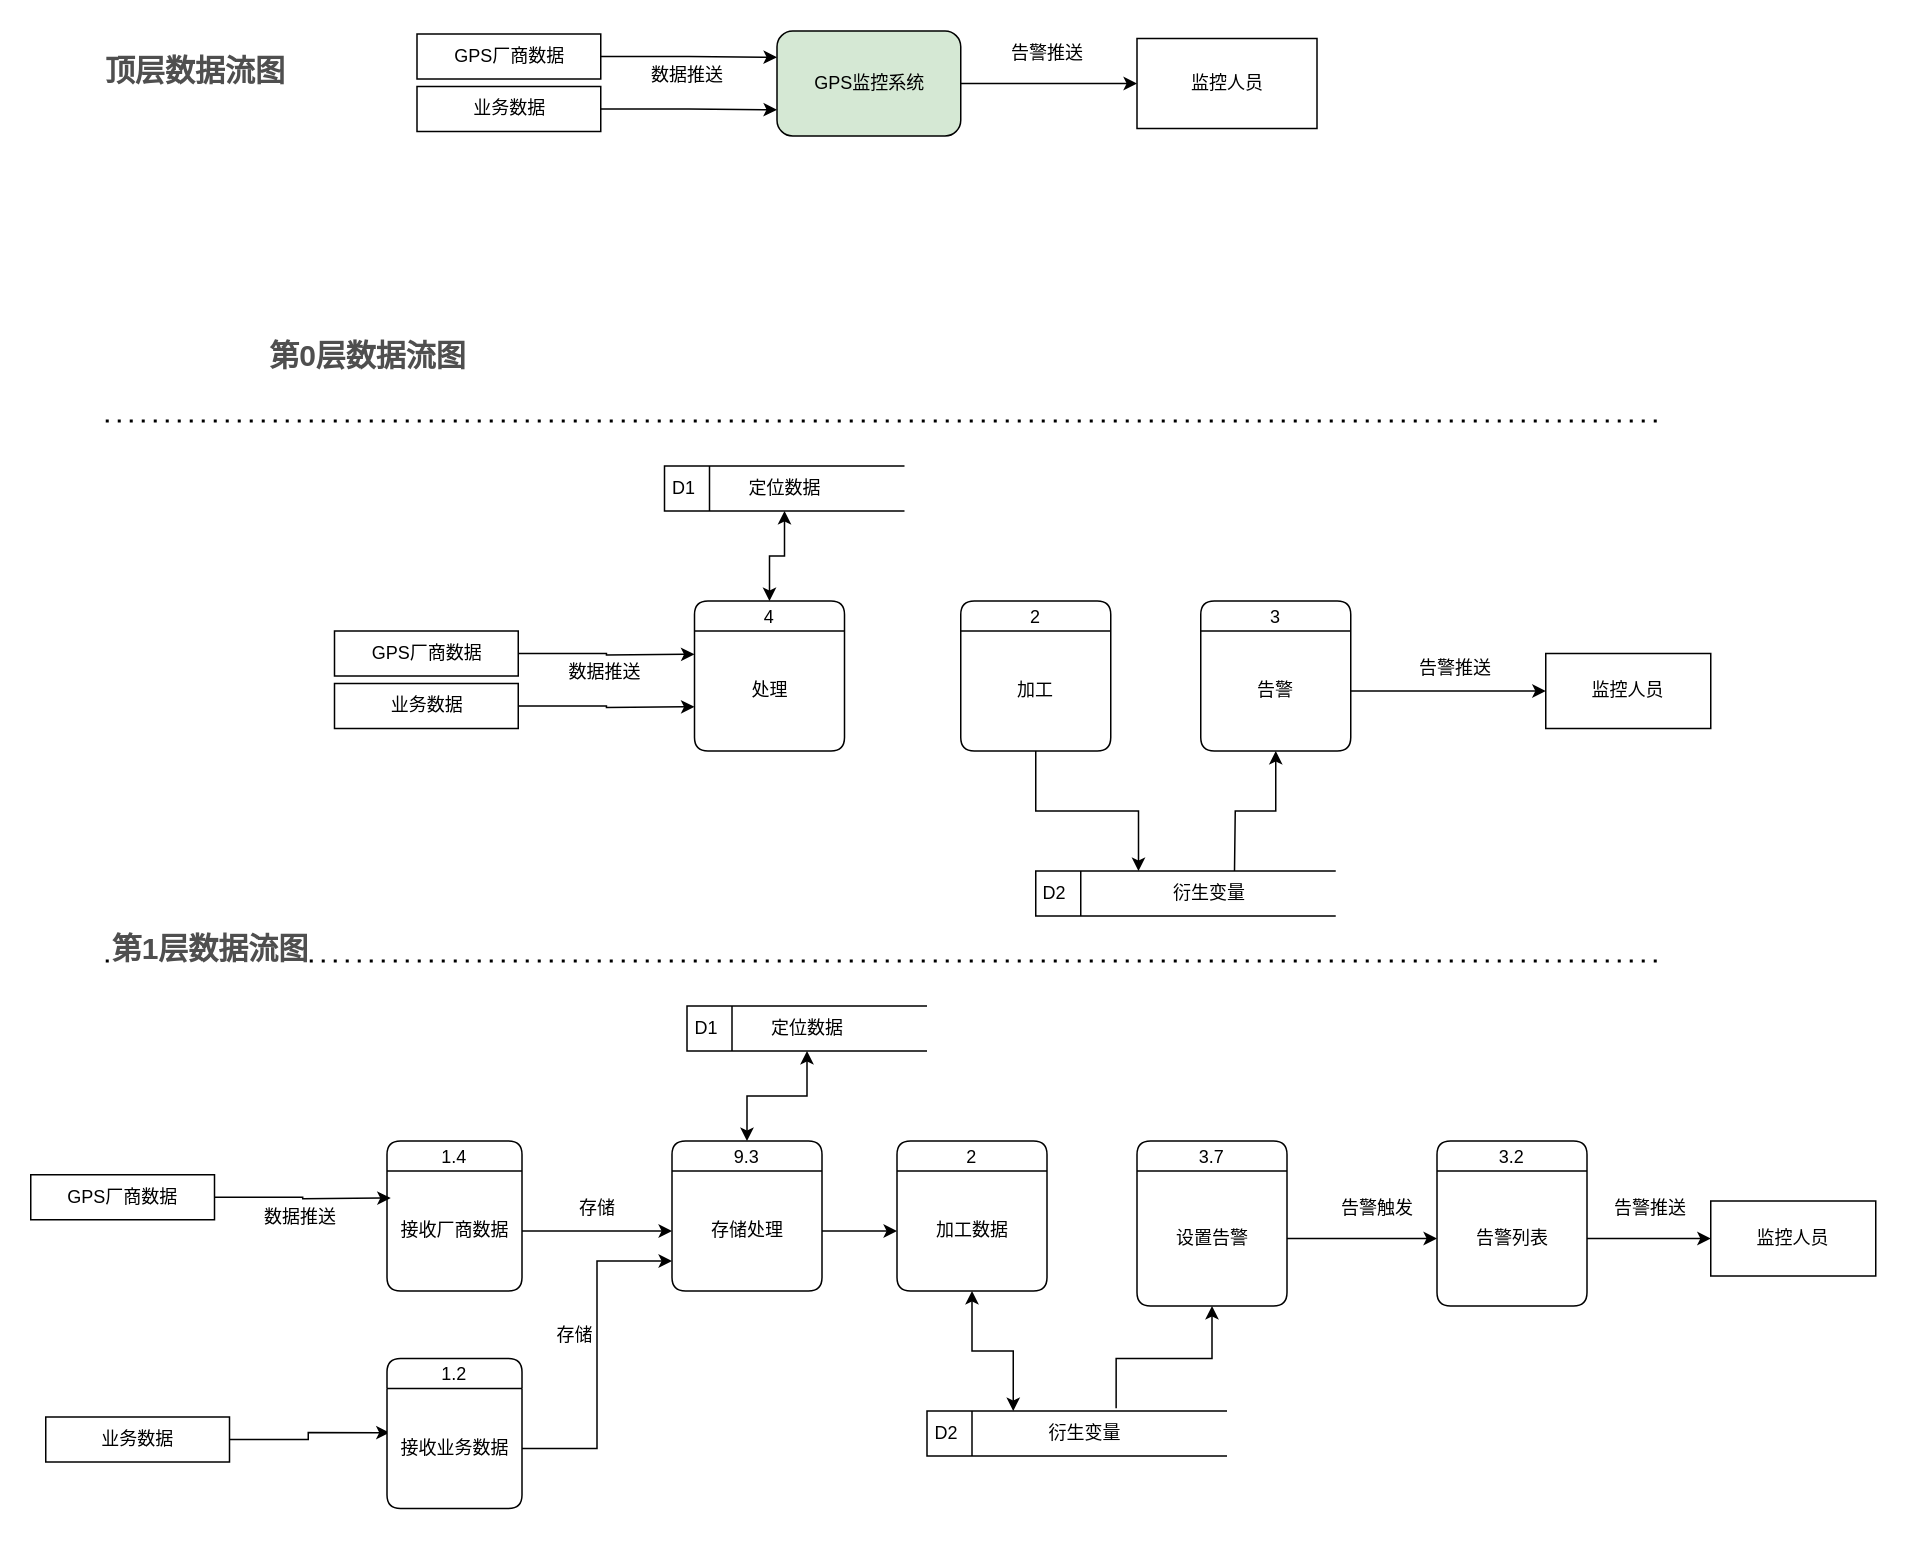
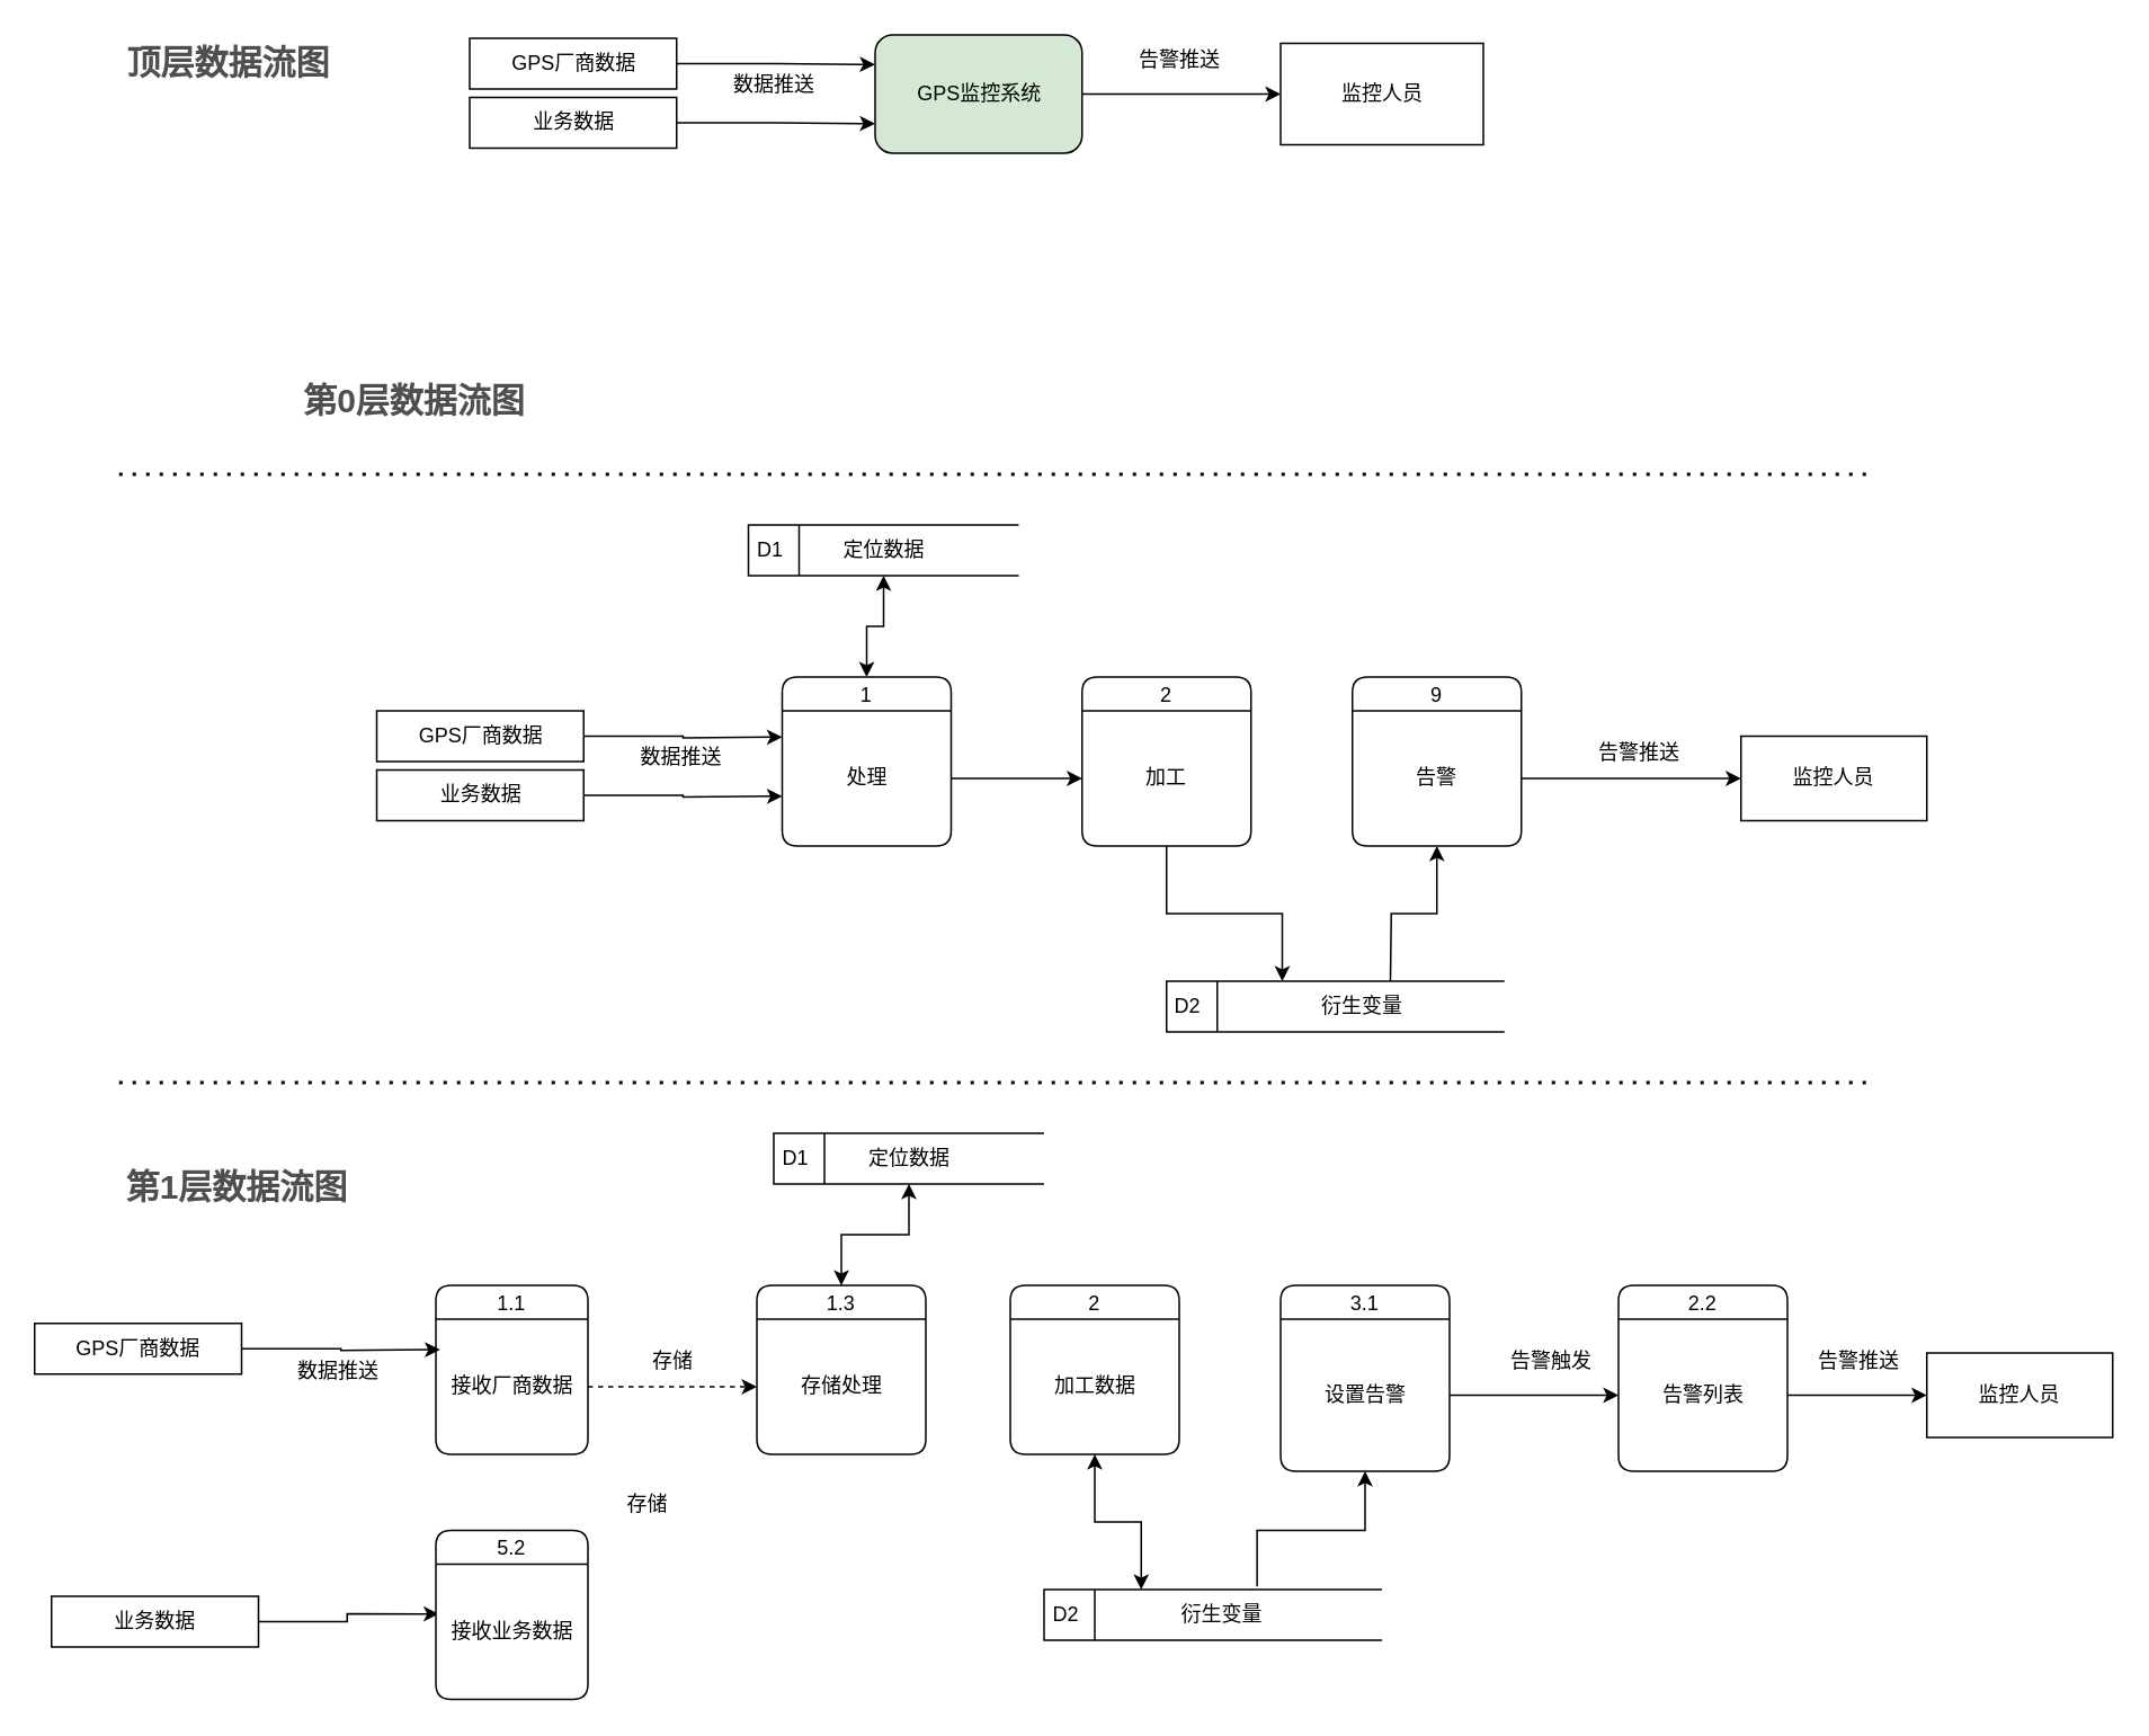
- <mxCell id="49" value="&lt;h3 style=&quot;box-sizing: border-box; outline: 0px; margin: 8px 0px 16px; padding: 0px; font-family: &amp;quot;PingFang SC&amp;quot;, &amp;quot;Microsoft YaHei&amp;quot;, SimHei, Arial, SimSun; font-size: 20px; color: rgb(79, 79, 79); line-height: 28px; overflow-wrap: break-word; font-variant-ligatures: no-common-ligatures; text-align: start; background-color: rgb(255, 255, 255);&quot;&gt;顶层数据流图&lt;/h3&gt;" style="text;html=1;strokeColor=none;fillColor=none;align=center;verticalAlign=middle;whiteSpace=wrap;rounded=0;" vertex="1" parent="1"><mxGeometry x="40" y="35" width="180" height="30" as="geometry" /></mxCell>
+ <mxCell id="49" value="&lt;h3 style=&quot;box-sizing: border-box; outline: 0px; margin: 8px 0px 16px; padding: 0px; font-family: &amp;quot;PingFang SC&amp;quot;, &amp;quot;Microsoft YaHei&amp;quot;, SimHei, Arial, SimSun; font-size: 20px; color: rgb(79, 79, 79); line-height: 28px; overflow-wrap: break-word; font-variant-ligatures: no-common-ligatures; text-align: start; background-color: rgb(255, 255, 255);&quot;&gt;顶层数据流图&lt;/h3&gt;" style="text;html=1;strokeColor=none;fillColor=none;align=center;verticalAlign=middle;whiteSpace=wrap;rounded=0;" vertex="1" parent="1"><mxGeometry x="45" y="25" width="180" height="30" as="geometry" /></mxCell>
- <mxCell id="4" value="4" style="swimlane;fontStyle=0;childLayout=stackLayout;horizontal=1;startSize=20;fillColor=#ffffff;horizontalStack=0;resizeParent=1;resizeParentMax=0;resizeLast=0;collapsible=0;marginBottom=0;swimlaneFillColor=#ffffff;rounded=1;" vertex="1" parent="1"><mxGeometry x="462.5" y="400" width="100" height="100" as="geometry" /></mxCell>
+ <mxCell id="4" value="1" style="swimlane;fontStyle=0;childLayout=stackLayout;horizontal=1;startSize=20;fillColor=#ffffff;horizontalStack=0;resizeParent=1;resizeParentMax=0;resizeLast=0;collapsible=0;marginBottom=0;swimlaneFillColor=#ffffff;rounded=1;" vertex="1" parent="1"><mxGeometry x="462.5" y="400" width="100" height="100" as="geometry" /></mxCell>
- <mxCell id="18" value="3" style="swimlane;fontStyle=0;childLayout=stackLayout;horizontal=1;startSize=20;fillColor=#ffffff;horizontalStack=0;resizeParent=1;resizeParentMax=0;resizeLast=0;collapsible=0;marginBottom=0;swimlaneFillColor=#ffffff;rounded=1;" vertex="1" parent="1"><mxGeometry x="800" y="400" width="100" height="100" as="geometry" /></mxCell>
+ <mxCell id="18" value="9" style="swimlane;fontStyle=0;childLayout=stackLayout;horizontal=1;startSize=20;fillColor=#ffffff;horizontalStack=0;resizeParent=1;resizeParentMax=0;resizeLast=0;collapsible=0;marginBottom=0;swimlaneFillColor=#ffffff;rounded=1;" vertex="1" parent="1"><mxGeometry x="800" y="400" width="100" height="100" as="geometry" /></mxCell>
+ <mxCell id="67" style="edgeStyle=orthogonalEdgeStyle;rounded=0;orthogonalLoop=1;jettySize=auto;html=1;exitX=1;exitY=0.5;exitDx=0;exitDy=0;entryX=0;entryY=0.5;entryDx=0;entryDy=0;startArrow=none;startFill=0;" edge="1" parent="1" source="5" target="66"><mxGeometry relative="1" as="geometry" /></mxCell>
- <mxCell id="51" value="&lt;h3 style=&quot;box-sizing: border-box; outline: 0px; margin: 8px 0px 16px; padding: 0px; font-family: &amp;quot;PingFang SC&amp;quot;, &amp;quot;Microsoft YaHei&amp;quot;, SimHei, Arial, SimSun; font-size: 20px; color: rgb(79, 79, 79); line-height: 28px; overflow-wrap: break-word; font-variant-ligatures: no-common-ligatures; text-align: start; background-color: rgb(255, 255, 255);&quot;&gt;第1层数据流图&lt;/h3&gt;" style="text;html=1;strokeColor=none;fillColor=none;align=center;verticalAlign=middle;whiteSpace=wrap;rounded=0;" vertex="1" parent="1"><mxGeometry x="50" y="620" width="180" height="30" as="geometry" /></mxCell>
+ <mxCell id="51" value="&lt;h3 style=&quot;box-sizing: border-box; outline: 0px; margin: 8px 0px 16px; padding: 0px; font-family: &amp;quot;PingFang SC&amp;quot;, &amp;quot;Microsoft YaHei&amp;quot;, SimHei, Arial, SimSun; font-size: 20px; color: rgb(79, 79, 79); line-height: 28px; overflow-wrap: break-word; font-variant-ligatures: no-common-ligatures; text-align: start; background-color: rgb(255, 255, 255);&quot;&gt;第1层数据流图&lt;/h3&gt;" style="text;html=1;strokeColor=none;fillColor=none;align=center;verticalAlign=middle;whiteSpace=wrap;rounded=0;" vertex="1" parent="1"><mxGeometry x="50" y="690" width="180" height="30" as="geometry" /></mxCell>
- <mxCell id="36" value="1.4" style="swimlane;fontStyle=0;childLayout=stackLayout;horizontal=1;startSize=20;fillColor=#ffffff;horizontalStack=0;resizeParent=1;resizeParentMax=0;resizeLast=0;collapsible=0;marginBottom=0;swimlaneFillColor=#ffffff;rounded=1;" vertex="1" parent="1"><mxGeometry x="257.5" y="760" width="90" height="100" as="geometry" /></mxCell>
+ <mxCell id="36" value="1.1" style="swimlane;fontStyle=0;childLayout=stackLayout;horizontal=1;startSize=20;fillColor=#ffffff;horizontalStack=0;resizeParent=1;resizeParentMax=0;resizeLast=0;collapsible=0;marginBottom=0;swimlaneFillColor=#ffffff;rounded=1;" vertex="1" parent="1"><mxGeometry x="257.5" y="760" width="90" height="100" as="geometry" /></mxCell>
- <mxCell id="25" value="9.3" style="swimlane;fontStyle=0;childLayout=stackLayout;horizontal=1;startSize=20;fillColor=#ffffff;horizontalStack=0;resizeParent=1;resizeParentMax=0;resizeLast=0;collapsible=0;marginBottom=0;swimlaneFillColor=#ffffff;rounded=1;" vertex="1" parent="1"><mxGeometry x="447.5" y="760" width="100" height="100" as="geometry" /></mxCell>
+ <mxCell id="25" value="1.3" style="swimlane;fontStyle=0;childLayout=stackLayout;horizontal=1;startSize=20;fillColor=#ffffff;horizontalStack=0;resizeParent=1;resizeParentMax=0;resizeLast=0;collapsible=0;marginBottom=0;swimlaneFillColor=#ffffff;rounded=1;" vertex="1" parent="1"><mxGeometry x="447.5" y="760" width="100" height="100" as="geometry" /></mxCell>
- <mxCell id="32" value="3.7" style="swimlane;fontStyle=0;childLayout=stackLayout;horizontal=1;startSize=20;fillColor=#ffffff;horizontalStack=0;resizeParent=1;resizeParentMax=0;resizeLast=0;collapsible=0;marginBottom=0;swimlaneFillColor=#ffffff;rounded=1;" vertex="1" parent="1"><mxGeometry x="757.5" y="760" width="100" height="110" as="geometry" /></mxCell>
+ <mxCell id="32" value="3.1" style="swimlane;fontStyle=0;childLayout=stackLayout;horizontal=1;startSize=20;fillColor=#ffffff;horizontalStack=0;resizeParent=1;resizeParentMax=0;resizeLast=0;collapsible=0;marginBottom=0;swimlaneFillColor=#ffffff;rounded=1;" vertex="1" parent="1"><mxGeometry x="757.5" y="760" width="100" height="110" as="geometry" /></mxCell>
- <mxCell id="43" value="3.2" style="swimlane;fontStyle=0;childLayout=stackLayout;horizontal=1;startSize=20;fillColor=#ffffff;horizontalStack=0;resizeParent=1;resizeParentMax=0;resizeLast=0;collapsible=0;marginBottom=0;swimlaneFillColor=#ffffff;rounded=1;" vertex="1" parent="1"><mxGeometry x="957.5" y="760" width="100" height="110" as="geometry" /></mxCell>
+ <mxCell id="43" value="2.2" style="swimlane;fontStyle=0;childLayout=stackLayout;horizontal=1;startSize=20;fillColor=#ffffff;horizontalStack=0;resizeParent=1;resizeParentMax=0;resizeLast=0;collapsible=0;marginBottom=0;swimlaneFillColor=#ffffff;rounded=1;" vertex="1" parent="1"><mxGeometry x="957.5" y="760" width="100" height="110" as="geometry" /></mxCell>
- <mxCell id="38" style="edgeStyle=orthogonalEdgeStyle;rounded=0;orthogonalLoop=1;jettySize=auto;html=1;exitX=1;exitY=0.5;exitDx=0;exitDy=0;startArrow=none;startFill=0;" edge="1" parent="1" source="37" target="26"><mxGeometry relative="1" as="geometry" /></mxCell>
+ <mxCell id="38" style="edgeStyle=orthogonalEdgeStyle;rounded=0;orthogonalLoop=1;jettySize=auto;html=1;exitX=1;exitY=0.5;exitDx=0;exitDy=0;startArrow=none;startFill=0;dashed=1;" edge="1" parent="1" source="37" target="26"><mxGeometry relative="1" as="geometry" /></mxCell>
- <mxCell id="42" style="edgeStyle=orthogonalEdgeStyle;rounded=0;orthogonalLoop=1;jettySize=auto;html=1;exitX=1;exitY=0.5;exitDx=0;exitDy=0;startArrow=none;startFill=0;" edge="1" parent="1" source="26" target="41"><mxGeometry relative="1" as="geometry" /></mxCell>
- <mxCell id="70" style="edgeStyle=orthogonalEdgeStyle;rounded=0;orthogonalLoop=1;jettySize=auto;html=1;exitX=1;exitY=0.5;exitDx=0;exitDy=0;entryX=0;entryY=0.75;entryDx=0;entryDy=0;startArrow=none;startFill=0;" edge="1" parent="1" source="69" target="26"><mxGeometry relative="1" as="geometry" /></mxCell>
- <mxCell id="68" value="1.2" style="swimlane;fontStyle=0;childLayout=stackLayout;horizontal=1;startSize=20;fillColor=#ffffff;horizontalStack=0;resizeParent=1;resizeParentMax=0;resizeLast=0;collapsible=0;marginBottom=0;swimlaneFillColor=#ffffff;rounded=1;" vertex="1" parent="1"><mxGeometry x="257.5" y="905" width="90" height="100" as="geometry" /></mxCell>
+ <mxCell id="68" value="5.2" style="swimlane;fontStyle=0;childLayout=stackLayout;horizontal=1;startSize=20;fillColor=#ffffff;horizontalStack=0;resizeParent=1;resizeParentMax=0;resizeLast=0;collapsible=0;marginBottom=0;swimlaneFillColor=#ffffff;rounded=1;" vertex="1" parent="1"><mxGeometry x="257.5" y="905" width="90" height="100" as="geometry" /></mxCell>
